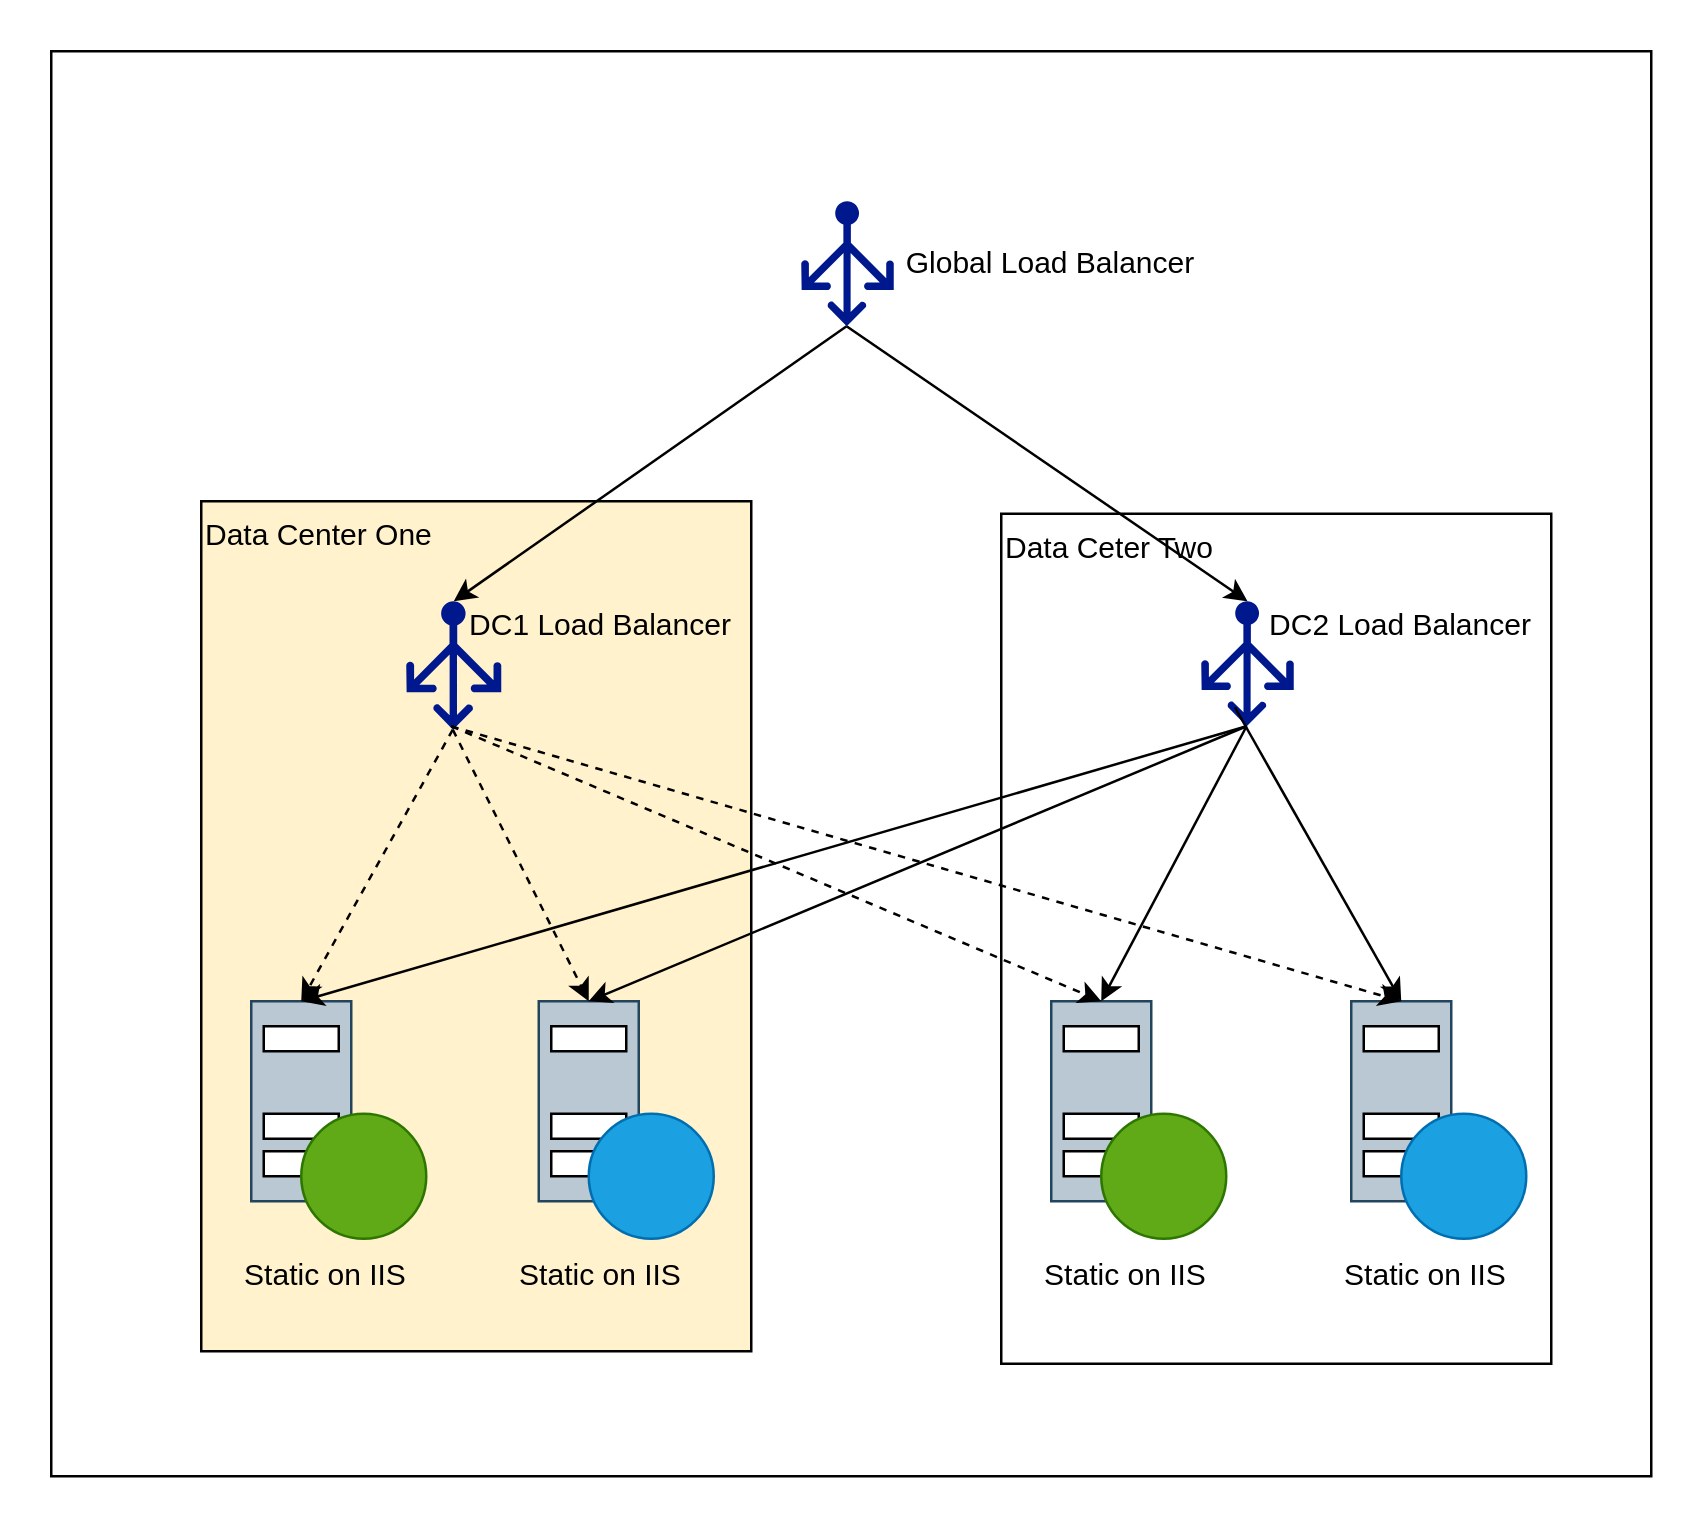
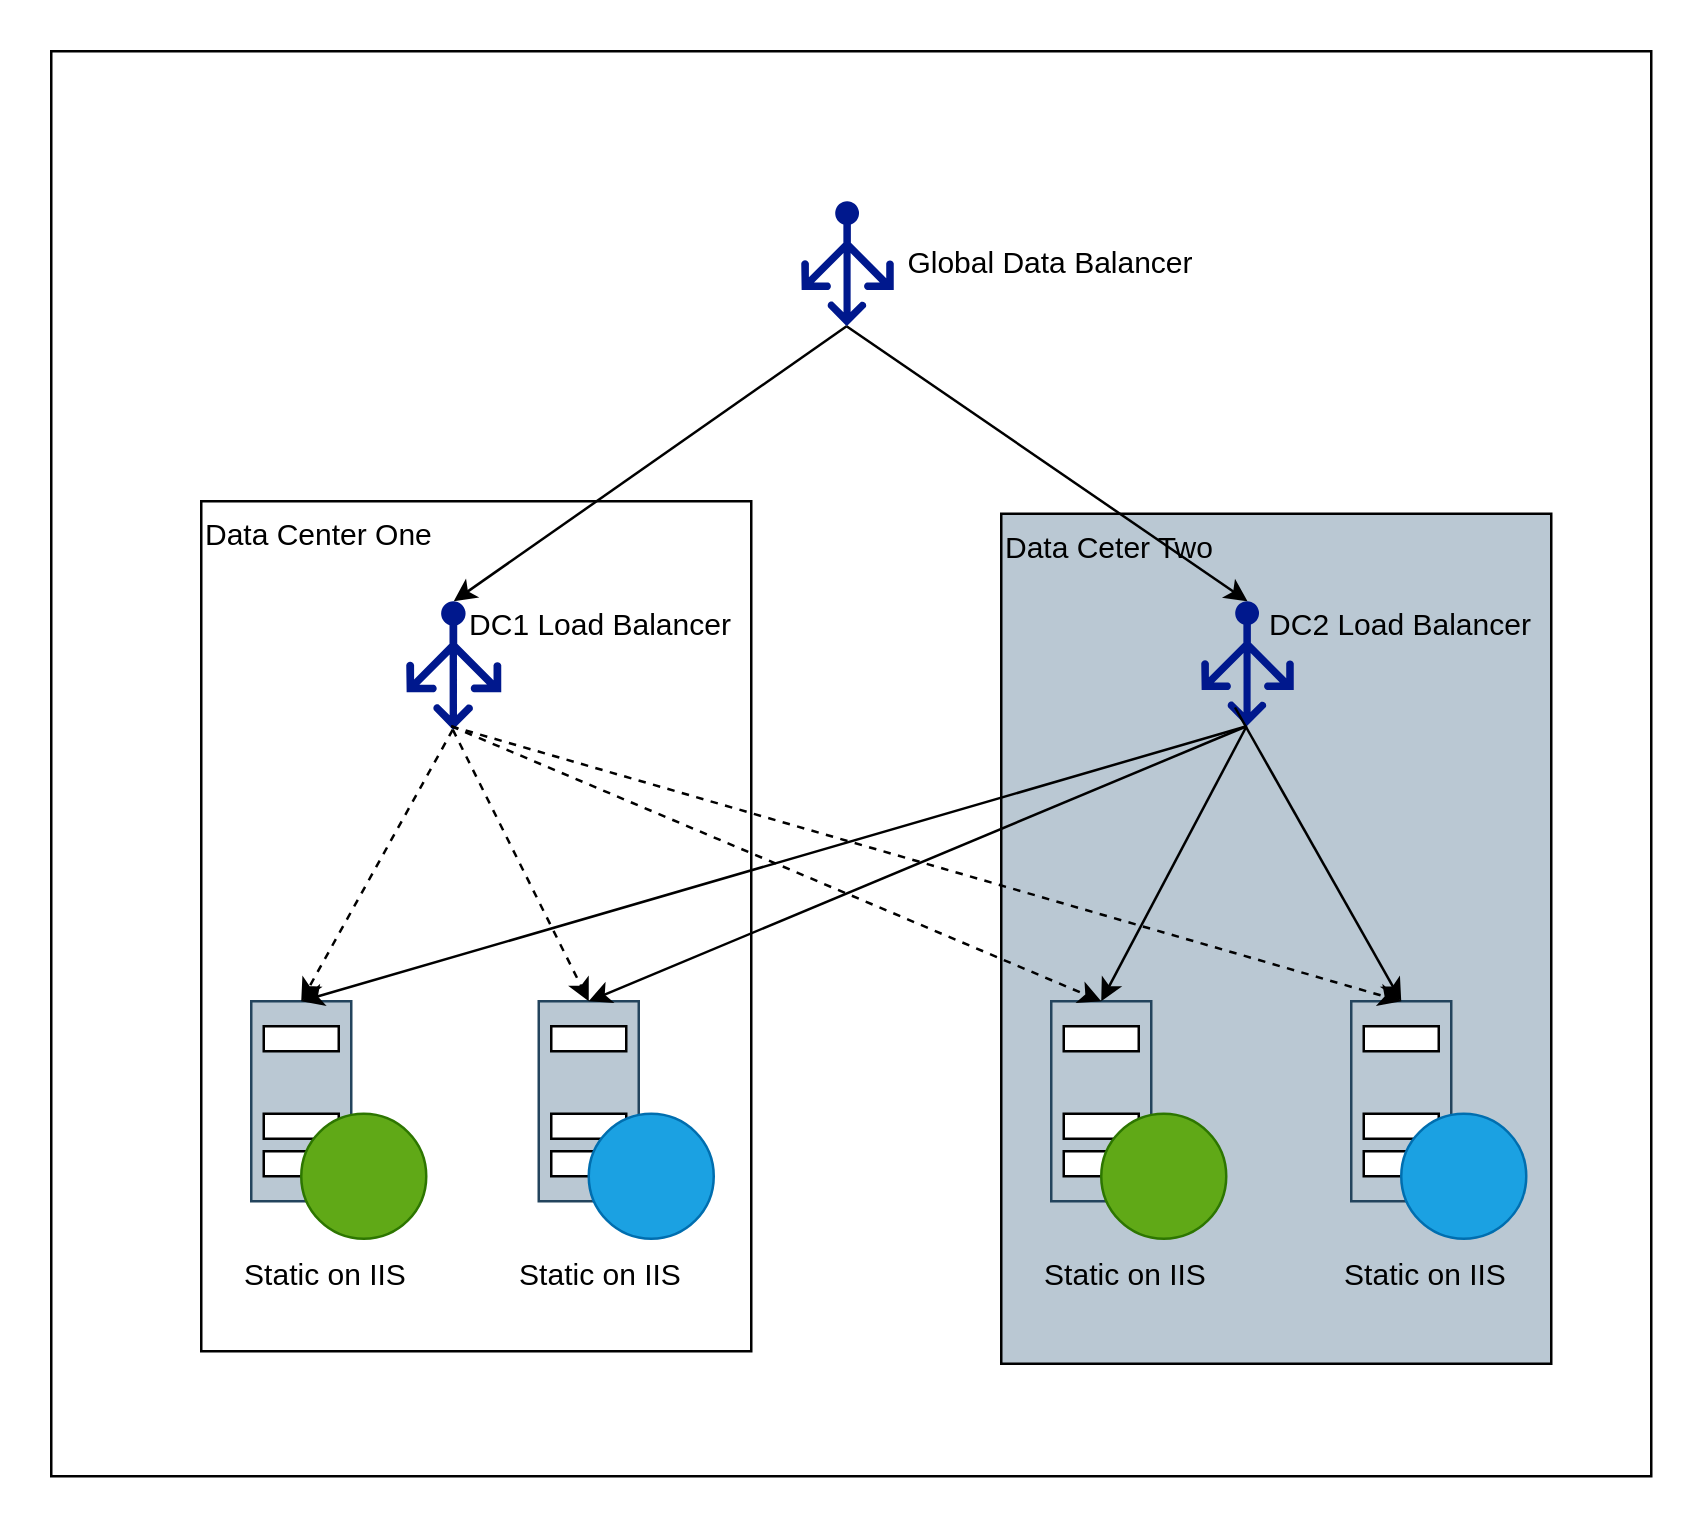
- <mxCell id="6" value="Global Load Balancer" style="text;html=1;strokeColor=none;fillColor=none;align=center;verticalAlign=middle;whiteSpace=wrap;rounded=0;" vertex="1" parent="1"><mxGeometry x="360" y="95" width="120" height="20" as="geometry" /></mxCell>
+ <mxCell id="6" value="Global Data Balancer" style="text;html=1;strokeColor=none;fillColor=none;align=center;verticalAlign=middle;whiteSpace=wrap;rounded=0;" vertex="1" parent="1"><mxGeometry x="360" y="95" width="120" height="20" as="geometry" /></mxCell>
- <mxCell id="4" value="Data Center One" style="rounded=0;whiteSpace=wrap;html=1;align=left;verticalAlign=top;fillColor=#fff2cc;" vertex="1" parent="1"><mxGeometry x="80" y="200" width="220" height="340" as="geometry" /></mxCell>
+ <mxCell id="4" value="Data Center One" style="rounded=0;whiteSpace=wrap;html=1;align=left;verticalAlign=top;" vertex="1" parent="1"><mxGeometry x="80" y="200" width="220" height="340" as="geometry" /></mxCell>
- <mxCell id="3" value="Data Ceter Two" style="rounded=0;whiteSpace=wrap;html=1;verticalAlign=top;align=left;" vertex="1" parent="1"><mxGeometry x="400" y="205" width="220" height="340" as="geometry" /></mxCell>
+ <mxCell id="3" value="Data Ceter Two" style="rounded=0;whiteSpace=wrap;html=1;verticalAlign=top;align=left;fillColor=#bac8d3;" vertex="1" parent="1"><mxGeometry x="400" y="205" width="220" height="340" as="geometry" /></mxCell>
